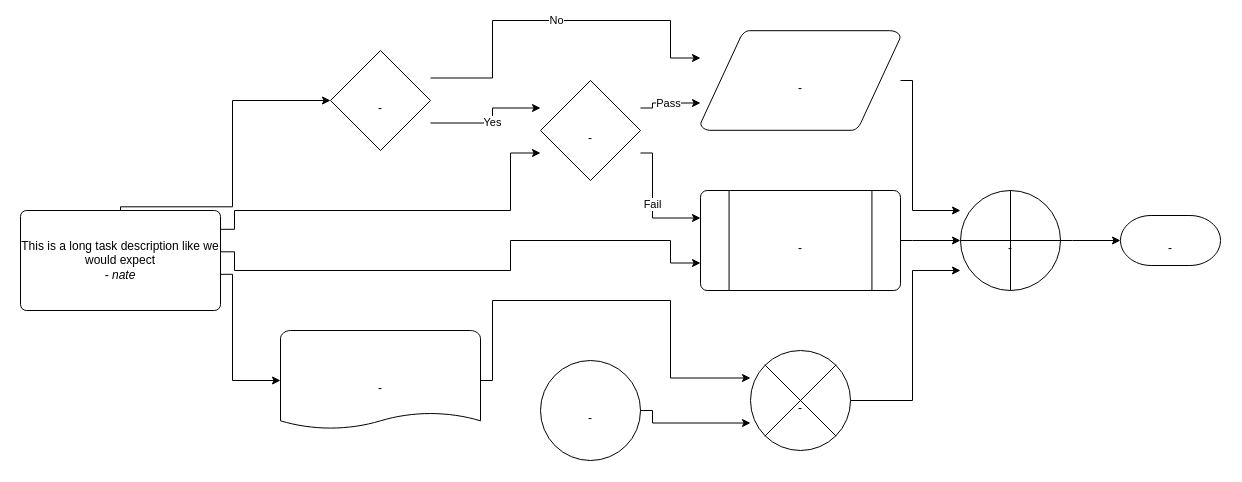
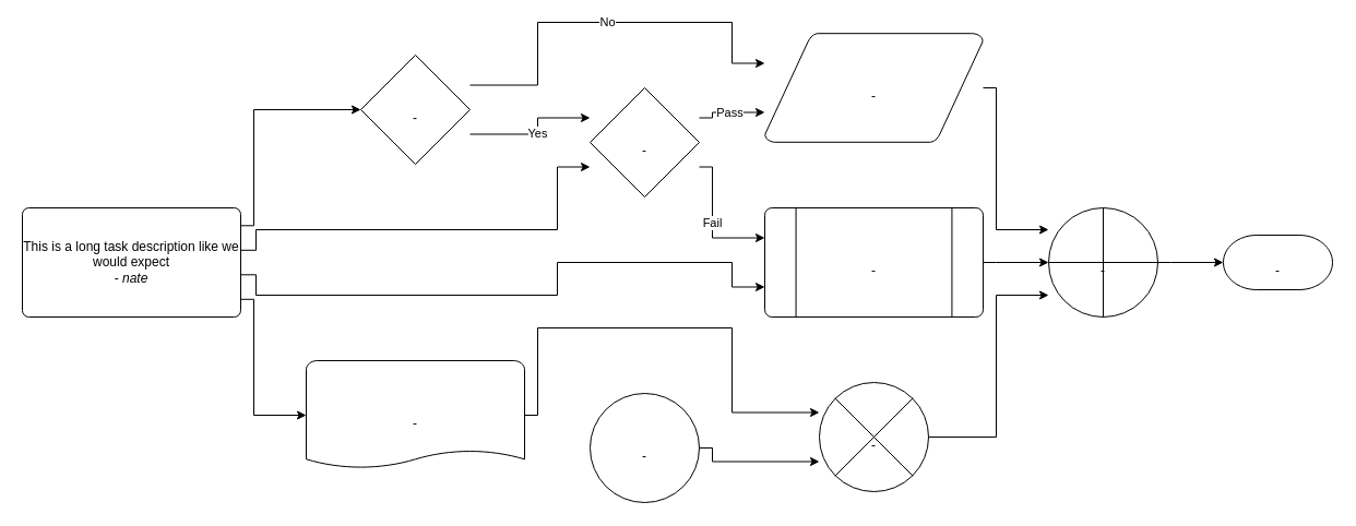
- <mxCell id="2" value="This is a long task description like we would expect&lt;br&gt;&lt;b&gt;&lt;/b&gt; - &lt;i&gt;nate&lt;/i&gt;" style="whiteSpace=wrap;shape=mxgraph.flowchart.process;html=1;" parent="1" vertex="1"><mxGeometry x="20" y="210" width="200" height="100" as="geometry" /></mxCell>
+ <mxCell id="2" value="This is a long task description like we would expect&lt;br&gt;&lt;b&gt;&lt;/b&gt; - &lt;i&gt;nate&lt;/i&gt;" style="whiteSpace=wrap;shape=mxgraph.flowchart.process;html=1;" parent="1" vertex="1"><mxGeometry x="20" y="190" width="200" height="100" as="geometry" /></mxCell>
